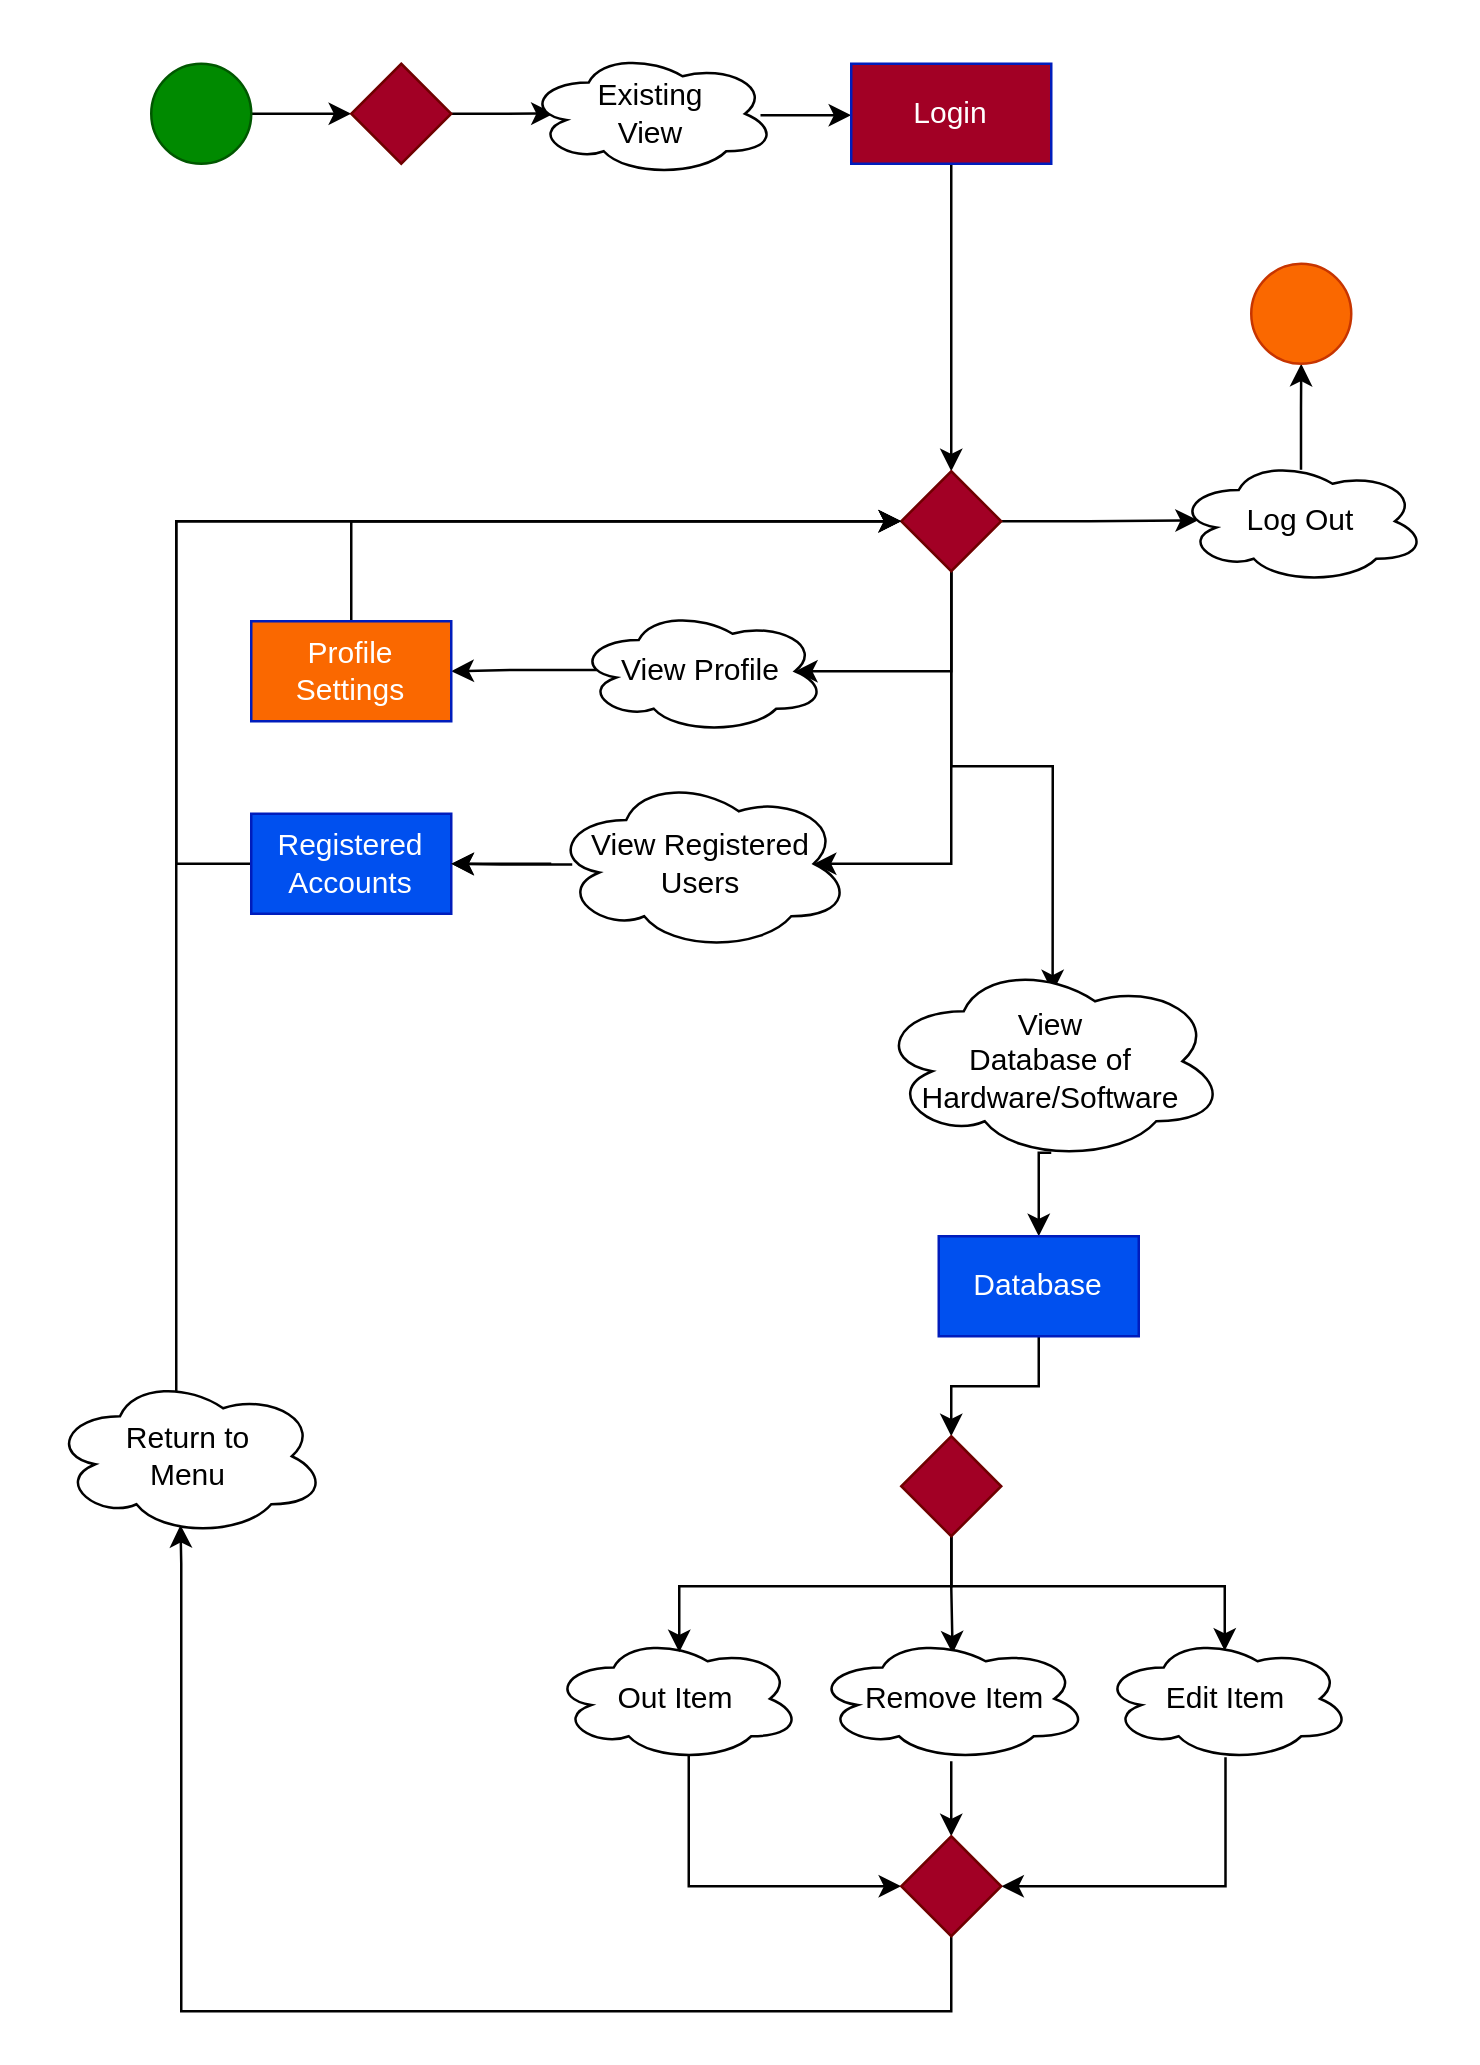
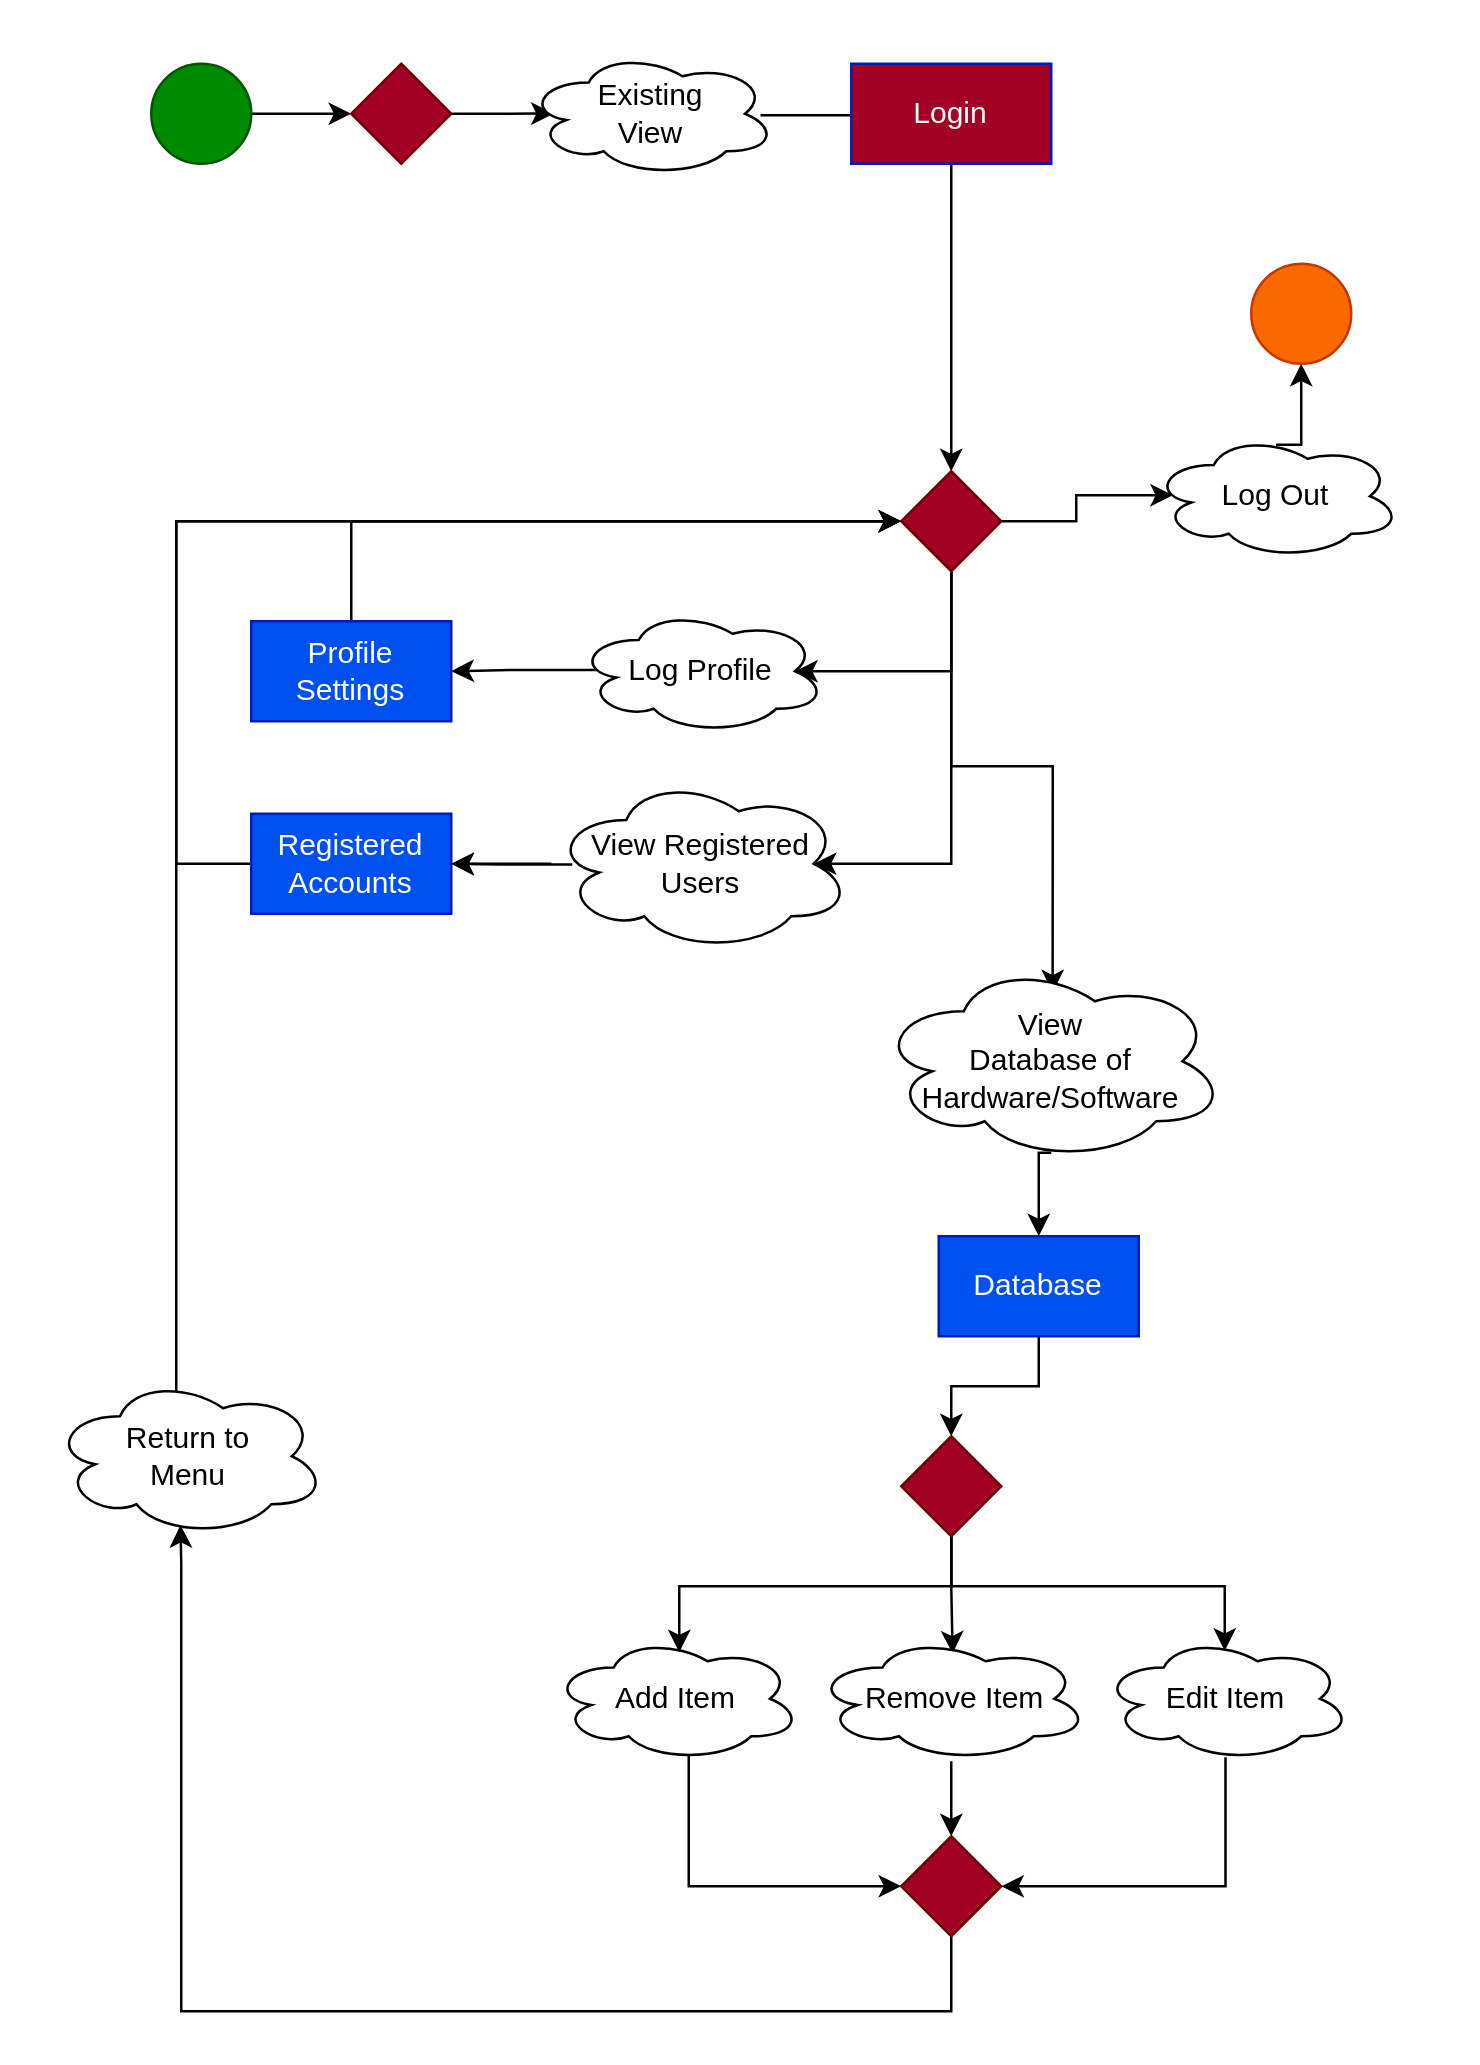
- <mxCell id="6" style="edgeStyle=orthogonalEdgeStyle;rounded=0;orthogonalLoop=1;jettySize=auto;html=1;entryX=0;entryY=0.5;entryDx=0;entryDy=0;exitX=0.937;exitY=0.511;exitDx=0;exitDy=0;exitPerimeter=0;" edge="1" parent="1" source="7" target="9"><mxGeometry relative="1" as="geometry" /></mxCell>
+ <mxCell id="6" style="edgeStyle=orthogonalEdgeStyle;rounded=0;orthogonalLoop=1;jettySize=auto;html=1;entryX=0;entryY=0.5;entryDx=0;entryDy=0;exitX=0.937;exitY=0.511;exitDx=0;exitDy=0;exitPerimeter=0;endArrow=none;" edge="1" parent="1" source="7" target="9"><mxGeometry relative="1" as="geometry" /></mxCell>
- <mxCell id="36" value="Log Out" style="ellipse;shape=cloud;whiteSpace=wrap;html=1;" vertex="1" parent="1"><mxGeometry x="470" y="183" width="100" height="50" as="geometry" /></mxCell>
+ <mxCell id="36" value="Log Out" style="ellipse;shape=cloud;whiteSpace=wrap;html=1;" vertex="1" parent="1"><mxGeometry x="460" y="173" width="100" height="50" as="geometry" /></mxCell>
- <mxCell id="18" value="Profile Settings" style="rounded=0;whiteSpace=wrap;html=1;fillColor=#fa6800;fontColor=#ffffff;strokeColor=#001DBC;" vertex="1" parent="1"><mxGeometry x="100" y="248" width="80" height="40" as="geometry" /></mxCell>
+ <mxCell id="18" value="Profile Settings" style="rounded=0;whiteSpace=wrap;html=1;fillColor=#0050ef;fontColor=#ffffff;strokeColor=#001DBC;" vertex="1" parent="1"><mxGeometry x="100" y="248" width="80" height="40" as="geometry" /></mxCell>
- <mxCell id="16" value="View Profile" style="ellipse;shape=cloud;whiteSpace=wrap;html=1;" vertex="1" parent="1"><mxGeometry x="230" y="243" width="100" height="50" as="geometry" /></mxCell>
+ <mxCell id="16" value="Log Profile" style="ellipse;shape=cloud;whiteSpace=wrap;html=1;" vertex="1" parent="1"><mxGeometry x="230" y="243" width="100" height="50" as="geometry" /></mxCell>
- <mxCell id="24" value="Out Item" style="ellipse;shape=cloud;whiteSpace=wrap;html=1;" vertex="1" parent="1"><mxGeometry x="220" y="654" width="100" height="50" as="geometry" /></mxCell>
+ <mxCell id="24" value="Add Item" style="ellipse;shape=cloud;whiteSpace=wrap;html=1;" vertex="1" parent="1"><mxGeometry x="220" y="654" width="100" height="50" as="geometry" /></mxCell>
